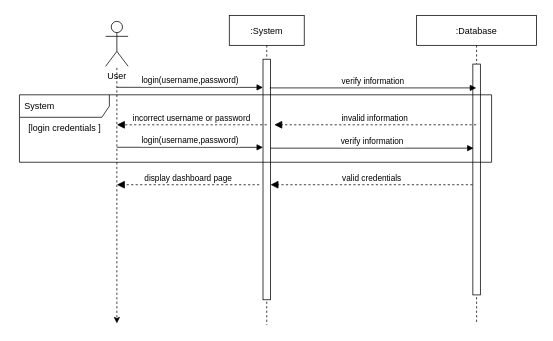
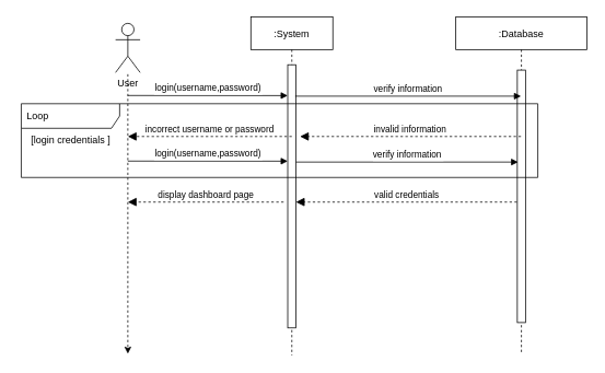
- <mxCell id="15" value="System" style="shape=umlFrame;whiteSpace=wrap;html=1;width=120;height=30;boundedLbl=1;verticalAlign=middle;align=left;spacingLeft=5;" parent="1" vertex="1"><mxGeometry x="25" y="126" width="630" height="90" as="geometry" /></mxCell>
+ <mxCell id="15" value="Loop" style="shape=umlFrame;whiteSpace=wrap;html=1;width=120;height=30;boundedLbl=1;verticalAlign=middle;align=left;spacingLeft=5;" parent="1" vertex="1"><mxGeometry x="25" y="126" width="630" height="90" as="geometry" /></mxCell>
